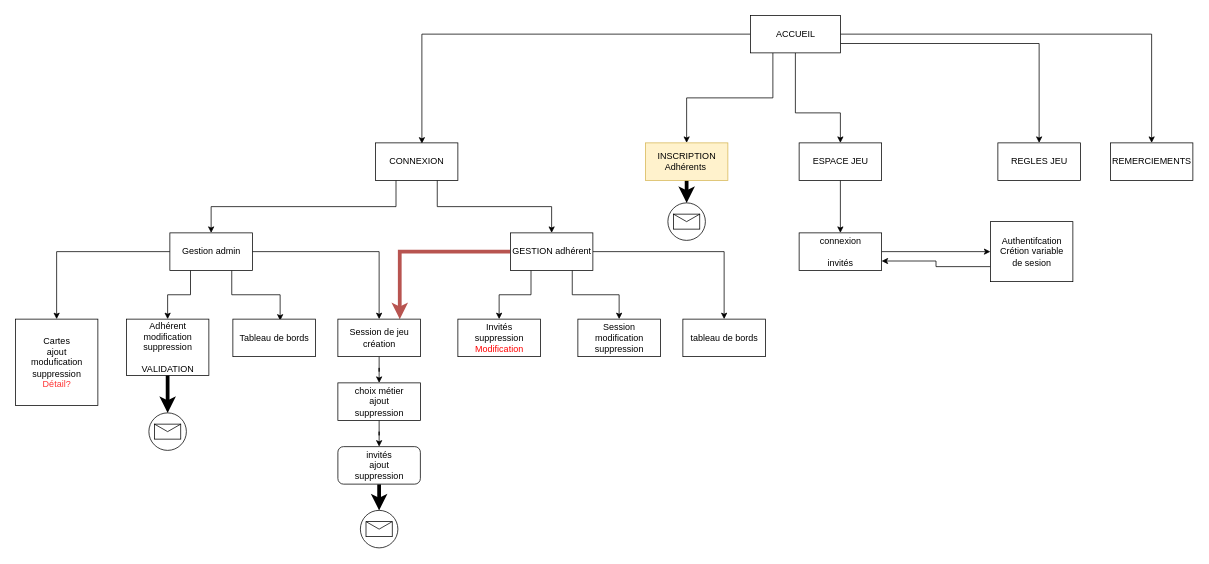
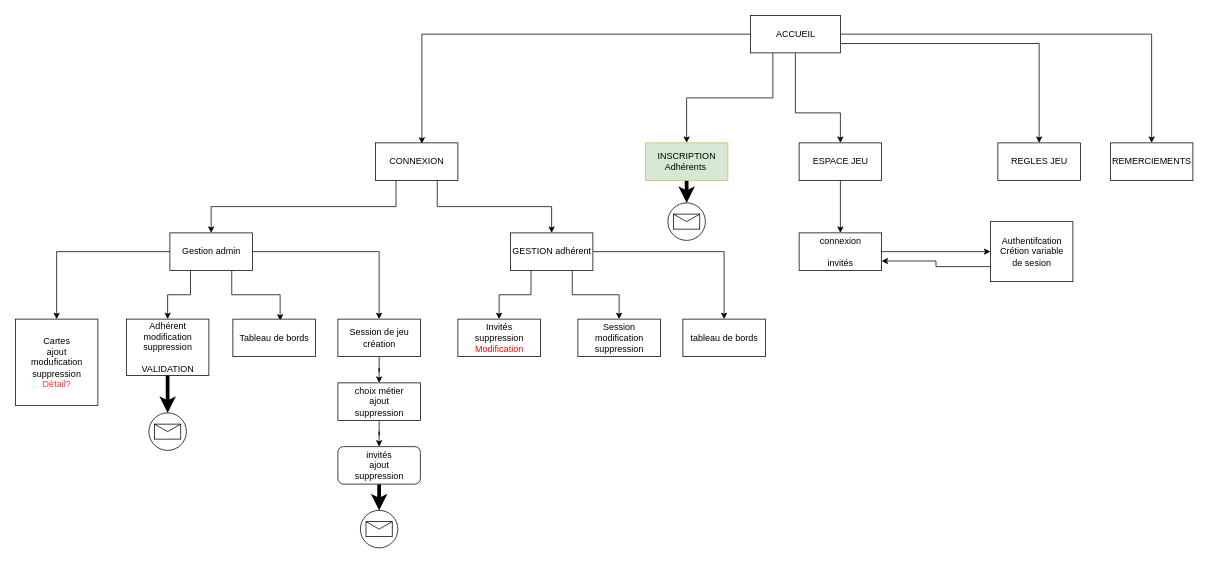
- <mxCell id="12" value="INSCRIPTION&lt;br&gt;Adhérents&amp;nbsp;" style="html=1;fillColor=#fff2cc;strokeColor=#d6b656;" vertex="1" parent="1"><mxGeometry x="860" y="190" width="110" height="50" as="geometry" /></mxCell>
+ <mxCell id="12" value="INSCRIPTION&lt;br&gt;Adhérents&amp;nbsp;" style="html=1;fillColor=#d5e8d4;strokeColor=#d6b656;" vertex="1" parent="1"><mxGeometry x="860" y="190" width="110" height="50" as="geometry" /></mxCell>
- <mxCell id="28" style="edgeStyle=orthogonalEdgeStyle;rounded=0;orthogonalLoop=1;jettySize=auto;html=1;exitX=0;exitY=0.5;exitDx=0;exitDy=0;entryX=0.75;entryY=0;entryDx=0;entryDy=0;fillColor=#f8cecc;strokeColor=#b85450;strokeWidth=5;" edge="1" parent="1" source="30" target="37"><mxGeometry relative="1" as="geometry" /></mxCell>
